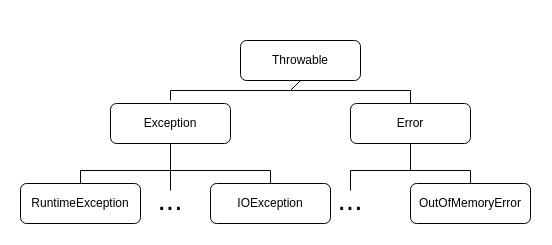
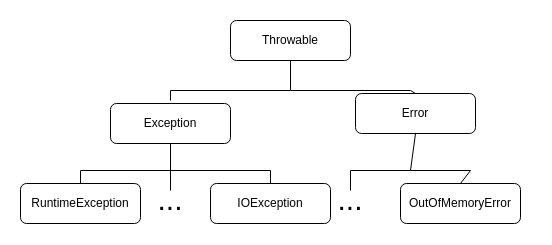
- <mxCell id="2" value="Throwable" style="rounded=1;whiteSpace=wrap;html=1;fontSize=12;glass=0;strokeWidth=1;shadow=0;" parent="1" vertex="1"><mxGeometry x="240" y="40" width="120" height="40" as="geometry" /></mxCell>
+ <mxCell id="2" value="Throwable" style="rounded=1;whiteSpace=wrap;html=1;fontSize=12;glass=0;strokeWidth=1;shadow=0;" parent="1" vertex="1"><mxGeometry x="230" y="20" width="120" height="40" as="geometry" /></mxCell>
- <mxCell id="5" value="Error" style="rounded=1;whiteSpace=wrap;html=1;fontSize=12;glass=0;strokeWidth=1;shadow=0;" parent="1" vertex="1"><mxGeometry x="350" y="103" width="120" height="40" as="geometry" /></mxCell>
+ <mxCell id="5" value="Error" style="rounded=1;whiteSpace=wrap;html=1;fontSize=12;glass=0;strokeWidth=1;shadow=0;" parent="1" vertex="1"><mxGeometry x="355" y="93" width="120" height="40" as="geometry" /></mxCell>
- <mxCell id="7" value="OutOfMemoryError" style="rounded=1;whiteSpace=wrap;html=1;fontSize=12;glass=0;strokeWidth=1;shadow=0;" vertex="1" parent="1"><mxGeometry x="410" y="183" width="120" height="40" as="geometry" /></mxCell>
+ <mxCell id="7" value="OutOfMemoryError" style="rounded=1;whiteSpace=wrap;html=1;fontSize=12;glass=0;strokeWidth=1;shadow=0;" vertex="1" parent="1"><mxGeometry x="400" y="183" width="120" height="40" as="geometry" /></mxCell>
